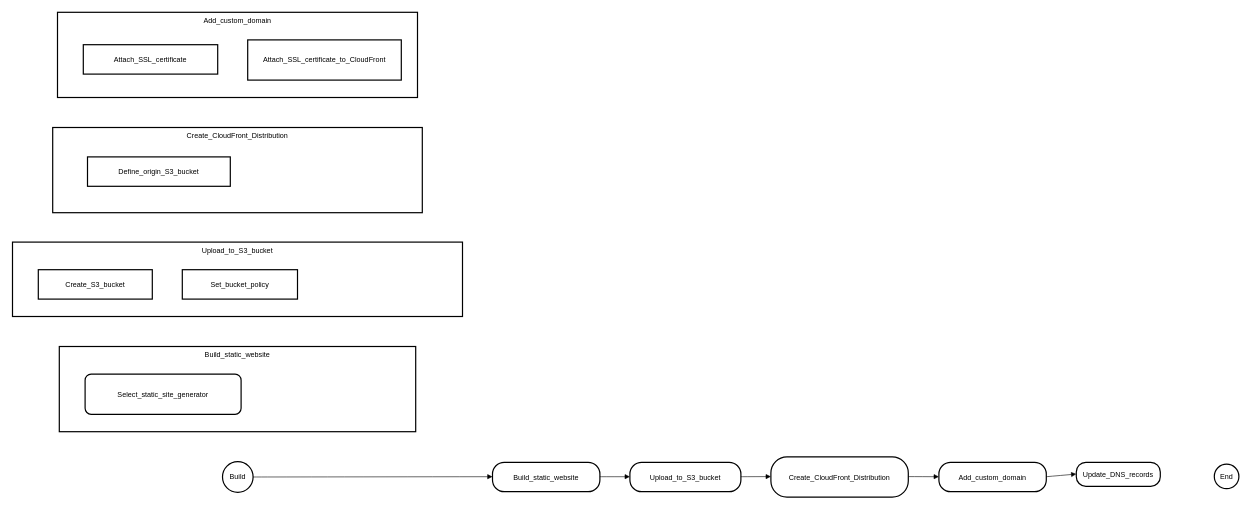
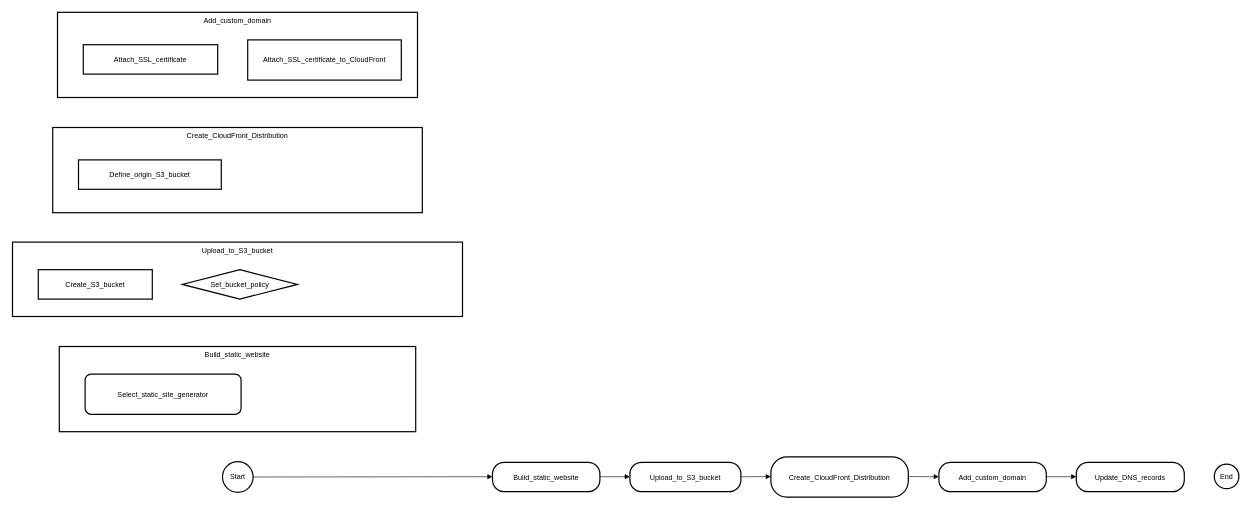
- <mxCell id="6" value="Define_origin_S3_bucket" style="whiteSpace=wrap;strokeWidth=2;" vertex="1" parent="5"><mxGeometry x="58" y="49" width="238" height="49" as="geometry" /></mxCell>
+ <mxCell id="6" value="Define_origin_S3_bucket" style="whiteSpace=wrap;strokeWidth=2;" vertex="1" parent="5"><mxGeometry x="43" y="54" width="238" height="49" as="geometry" /></mxCell>
- <mxCell id="9" value="Set_bucket_policy" style="whiteSpace=wrap;strokeWidth=2;" vertex="1" parent="7"><mxGeometry x="283" y="46" width="192" height="49" as="geometry" /></mxCell>
+ <mxCell id="9" value="Set_bucket_policy" style="rhombus;whiteSpace=wrap;strokeWidth=2;" vertex="1" parent="7"><mxGeometry x="283" y="46" width="192" height="49" as="geometry" /></mxCell>
- <mxCell id="17" value="Update_DNS_records" style="rounded=1;arcSize=40;strokeWidth=2" vertex="1" parent="1"><mxGeometry x="1793" y="770" width="140" height="40" as="geometry" /></mxCell>
+ <mxCell id="17" value="Update_DNS_records" style="rounded=1;arcSize=40;strokeWidth=2" vertex="1" parent="1"><mxGeometry x="1793" y="770" width="180" height="49" as="geometry" /></mxCell>
- <mxCell id="12" value="Build" style="ellipse;aspect=fixed;strokeWidth=2;whiteSpace=wrap;" vertex="1" parent="1"><mxGeometry x="370" y="769" width="51" height="51" as="geometry" /></mxCell>
+ <mxCell id="12" value="Start" style="ellipse;aspect=fixed;strokeWidth=2;whiteSpace=wrap;" vertex="1" parent="1"><mxGeometry x="370" y="769" width="51" height="51" as="geometry" /></mxCell>
